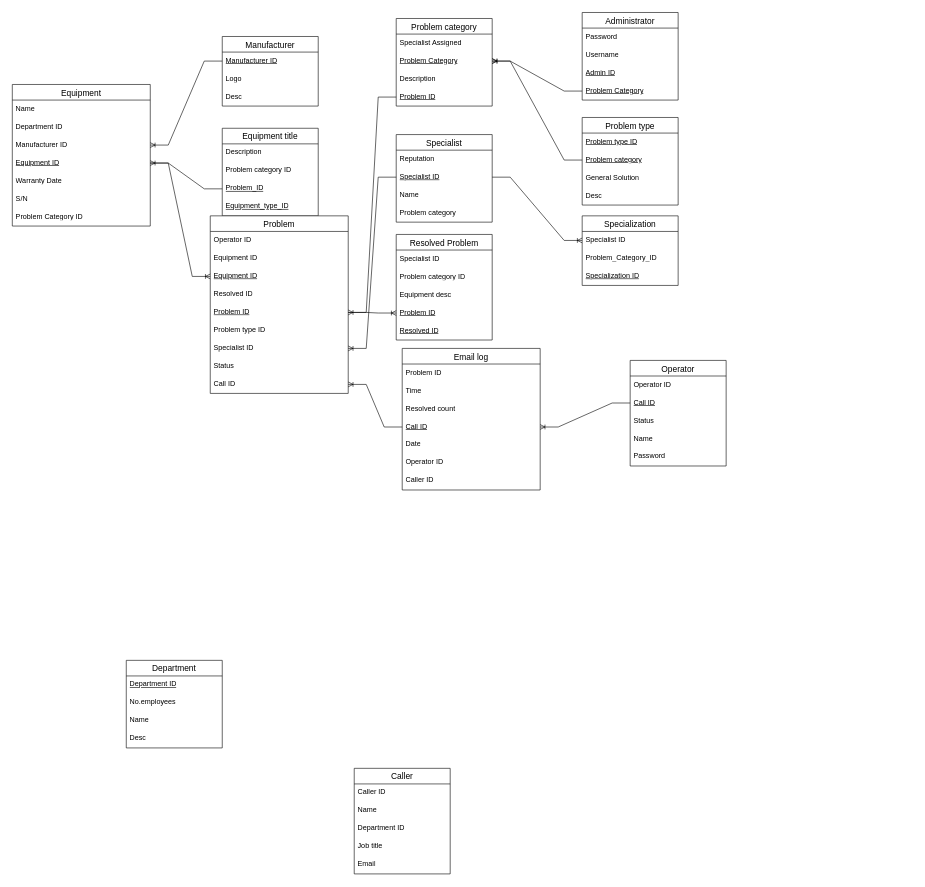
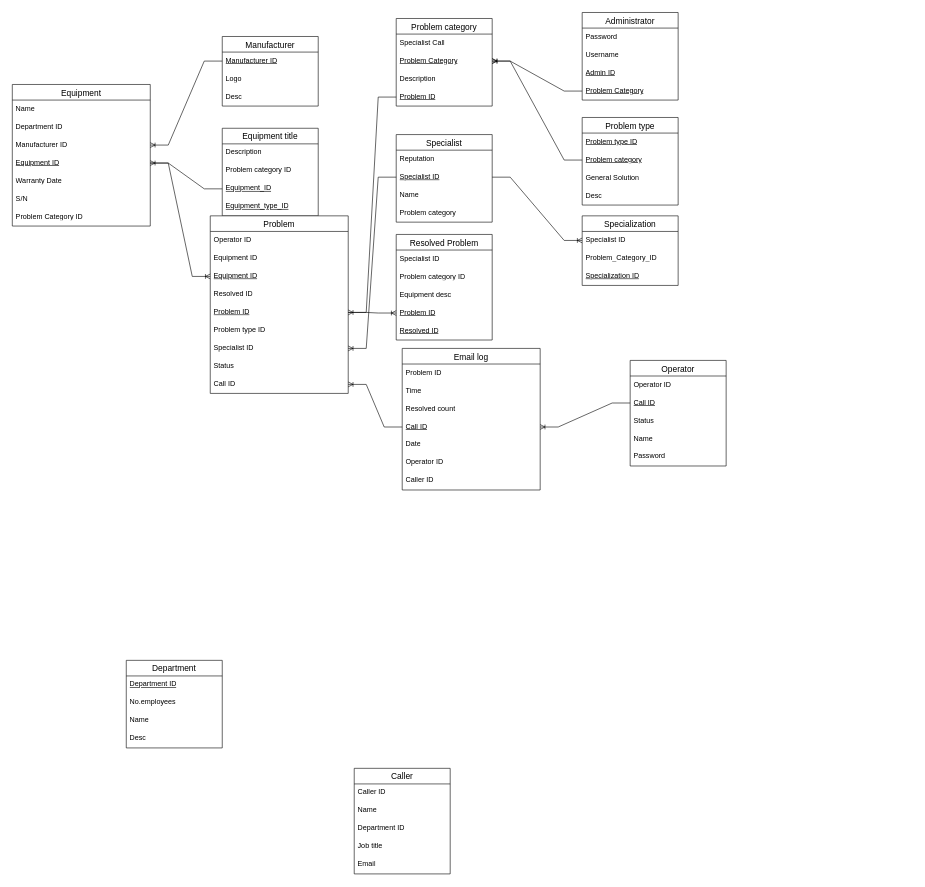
- <mxCell id="31" value="Specialist Assigned" style="text;strokeColor=none;fillColor=none;spacingLeft=4;spacingRight=4;overflow=hidden;rotatable=0;points=[[0,0.5],[1,0.5]];portConstraint=eastwest;fontSize=12;whiteSpace=wrap;html=1;" parent="30" vertex="1"><mxGeometry y="26" width="160" height="30" as="geometry" /></mxCell>
+ <mxCell id="31" value="Specialist Call" style="text;strokeColor=none;fillColor=none;spacingLeft=4;spacingRight=4;overflow=hidden;rotatable=0;points=[[0,0.5],[1,0.5]];portConstraint=eastwest;fontSize=12;whiteSpace=wrap;html=1;" parent="30" vertex="1"><mxGeometry y="26" width="160" height="30" as="geometry" /></mxCell>
- <mxCell id="24" value="Problem&lt;span style=&quot;background-color: initial;&quot;&gt;_ID&lt;/span&gt;" style="text;strokeColor=none;fillColor=none;spacingLeft=4;spacingRight=4;overflow=hidden;rotatable=0;points=[[0,0.5],[1,0.5]];portConstraint=eastwest;fontSize=12;whiteSpace=wrap;html=1;fontStyle=4" vertex="1" parent="21"><mxGeometry y="86" width="160" height="30" as="geometry" /></mxCell>
+ <mxCell id="24" value="Equipment&lt;span style=&quot;background-color: initial;&quot;&gt;_ID&lt;/span&gt;" style="text;strokeColor=none;fillColor=none;spacingLeft=4;spacingRight=4;overflow=hidden;rotatable=0;points=[[0,0.5],[1,0.5]];portConstraint=eastwest;fontSize=12;whiteSpace=wrap;html=1;fontStyle=4" vertex="1" parent="21"><mxGeometry y="86" width="160" height="30" as="geometry" /></mxCell>
